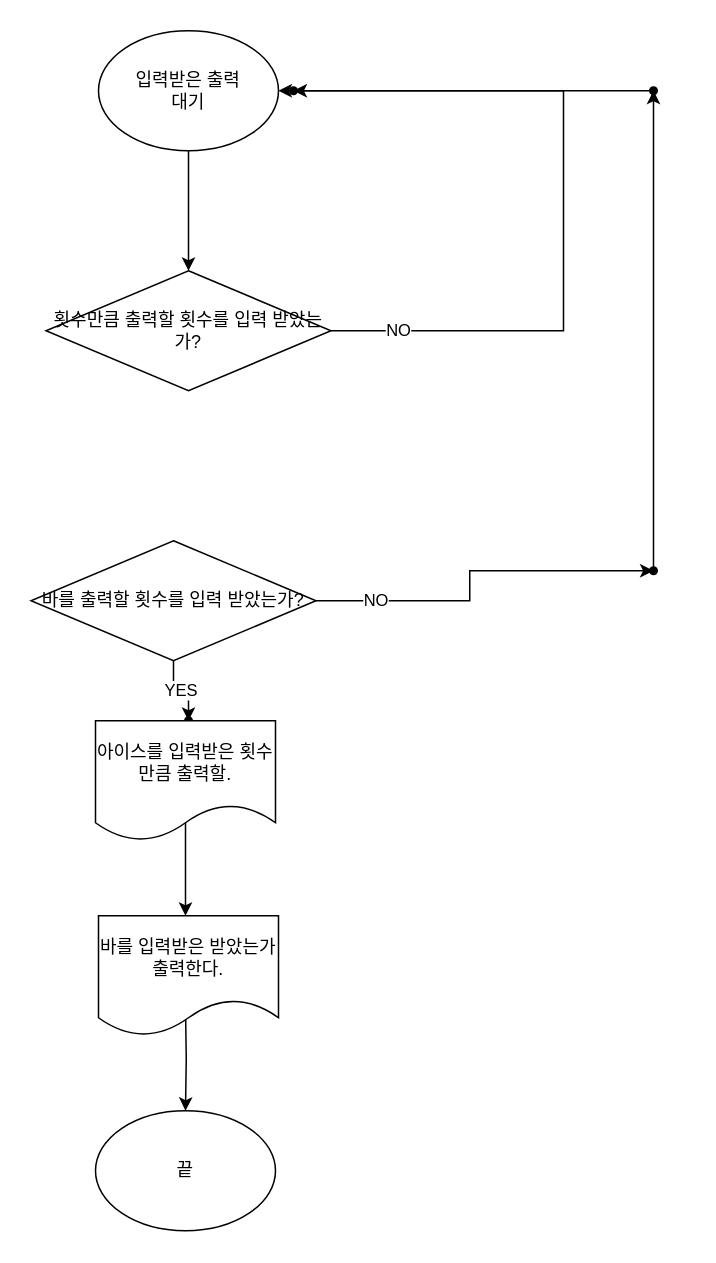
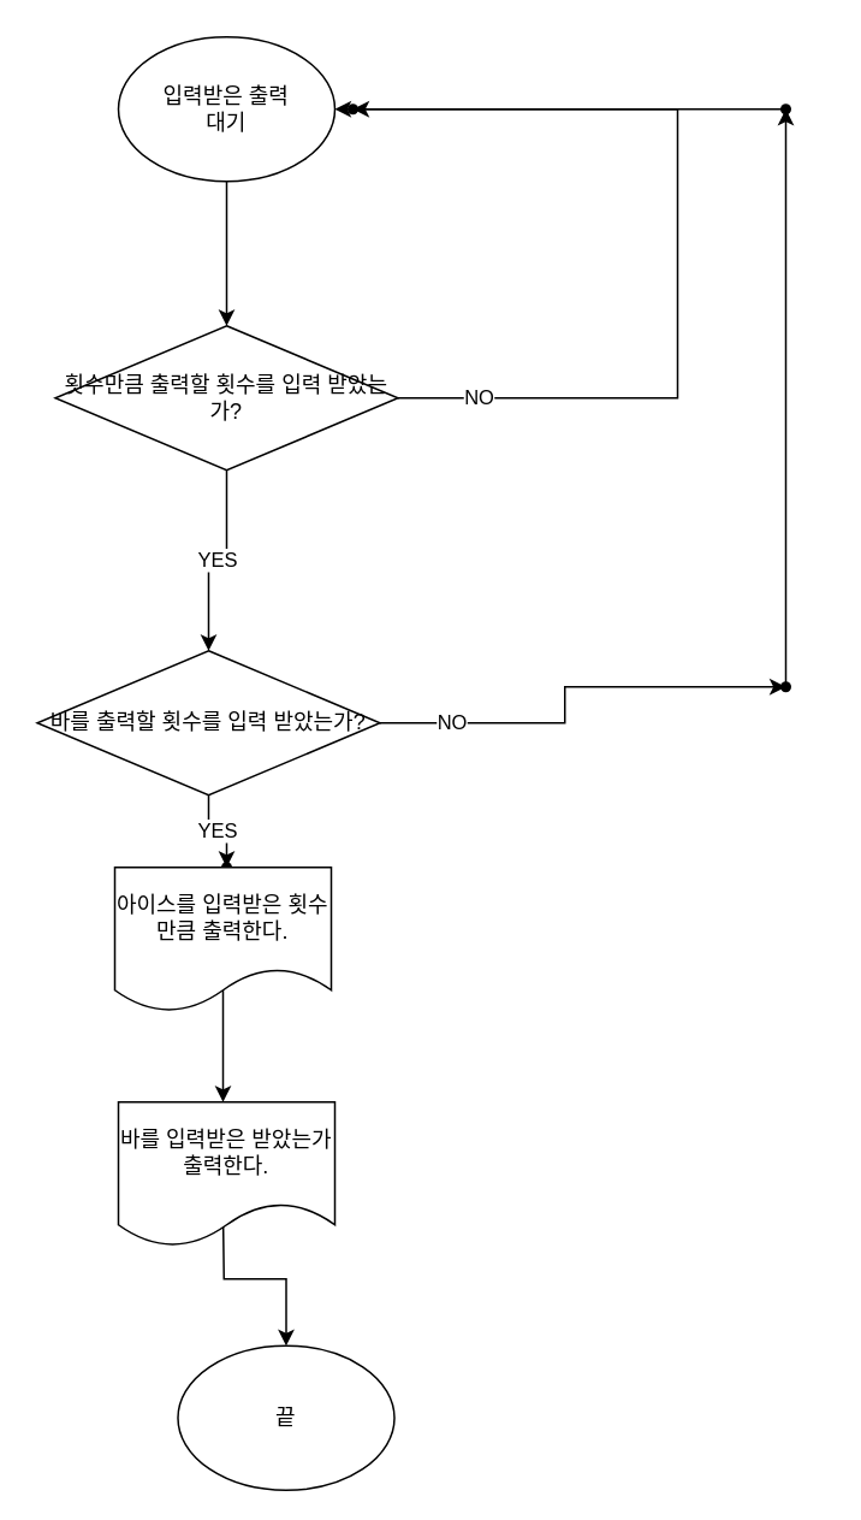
+ <mxCell id="7" value="YES" style="edgeStyle=orthogonalEdgeStyle;rounded=0;orthogonalLoop=1;jettySize=auto;html=1;" parent="1" source="8" target="11" edge="1"><mxGeometry relative="1" as="geometry" /></mxCell>
- <mxCell id="19" value="아이스를 입력받은 횟수만큼 출력할." style="shape=document;whiteSpace=wrap;html=1;boundedLbl=1;" vertex="1" parent="1"><mxGeometry x="63" y="480" width="120" height="80" as="geometry" /></mxCell>
+ <mxCell id="19" value="아이스를 입력받은 횟수만큼 출력한다." style="shape=document;whiteSpace=wrap;html=1;boundedLbl=1;" vertex="1" parent="1"><mxGeometry x="63" y="480" width="120" height="80" as="geometry" /></mxCell>
- <mxCell id="18" value="끝" style="ellipse;whiteSpace=wrap;html=1;" parent="1" vertex="1"><mxGeometry x="63" y="740" width="120" height="80" as="geometry" /></mxCell>
+ <mxCell id="18" value="끝" style="ellipse;whiteSpace=wrap;html=1;" parent="1" vertex="1"><mxGeometry x="98" y="745" width="120" height="80" as="geometry" /></mxCell>
